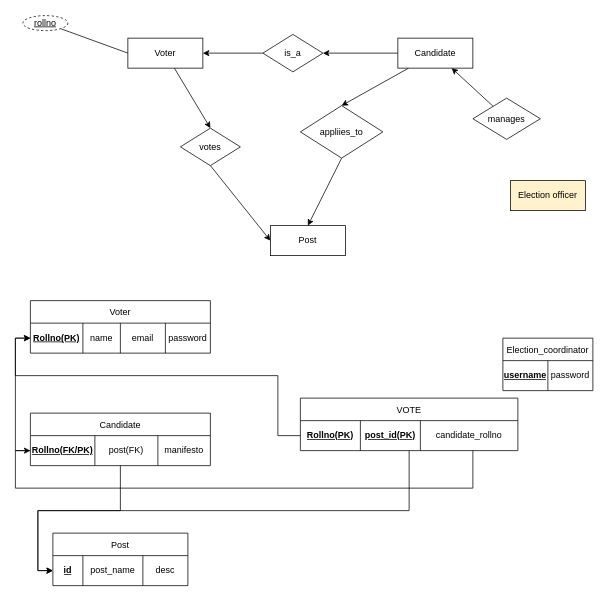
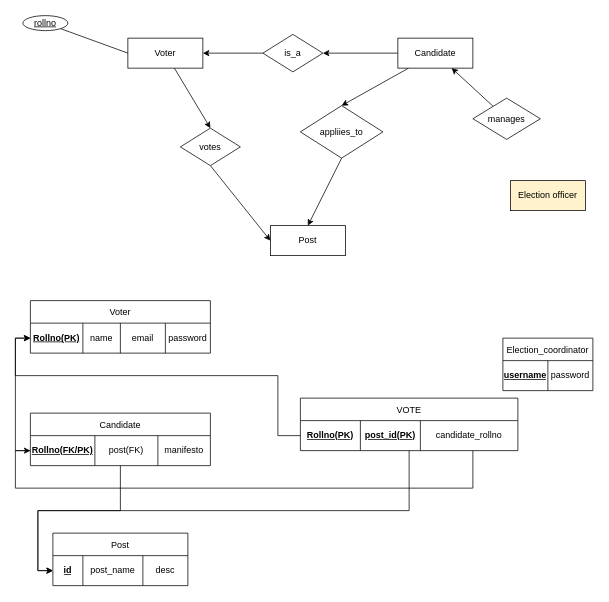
- <mxCell id="10" value="rollno" style="ellipse;whiteSpace=wrap;html=1;align=center;fontStyle=4;dashed=1;" vertex="1" parent="1"><mxGeometry x="30" y="20" width="60" height="20" as="geometry" /></mxCell>
+ <mxCell id="10" value="rollno" style="ellipse;whiteSpace=wrap;html=1;align=center;fontStyle=4;" vertex="1" parent="1"><mxGeometry x="30" y="20" width="60" height="20" as="geometry" /></mxCell>
